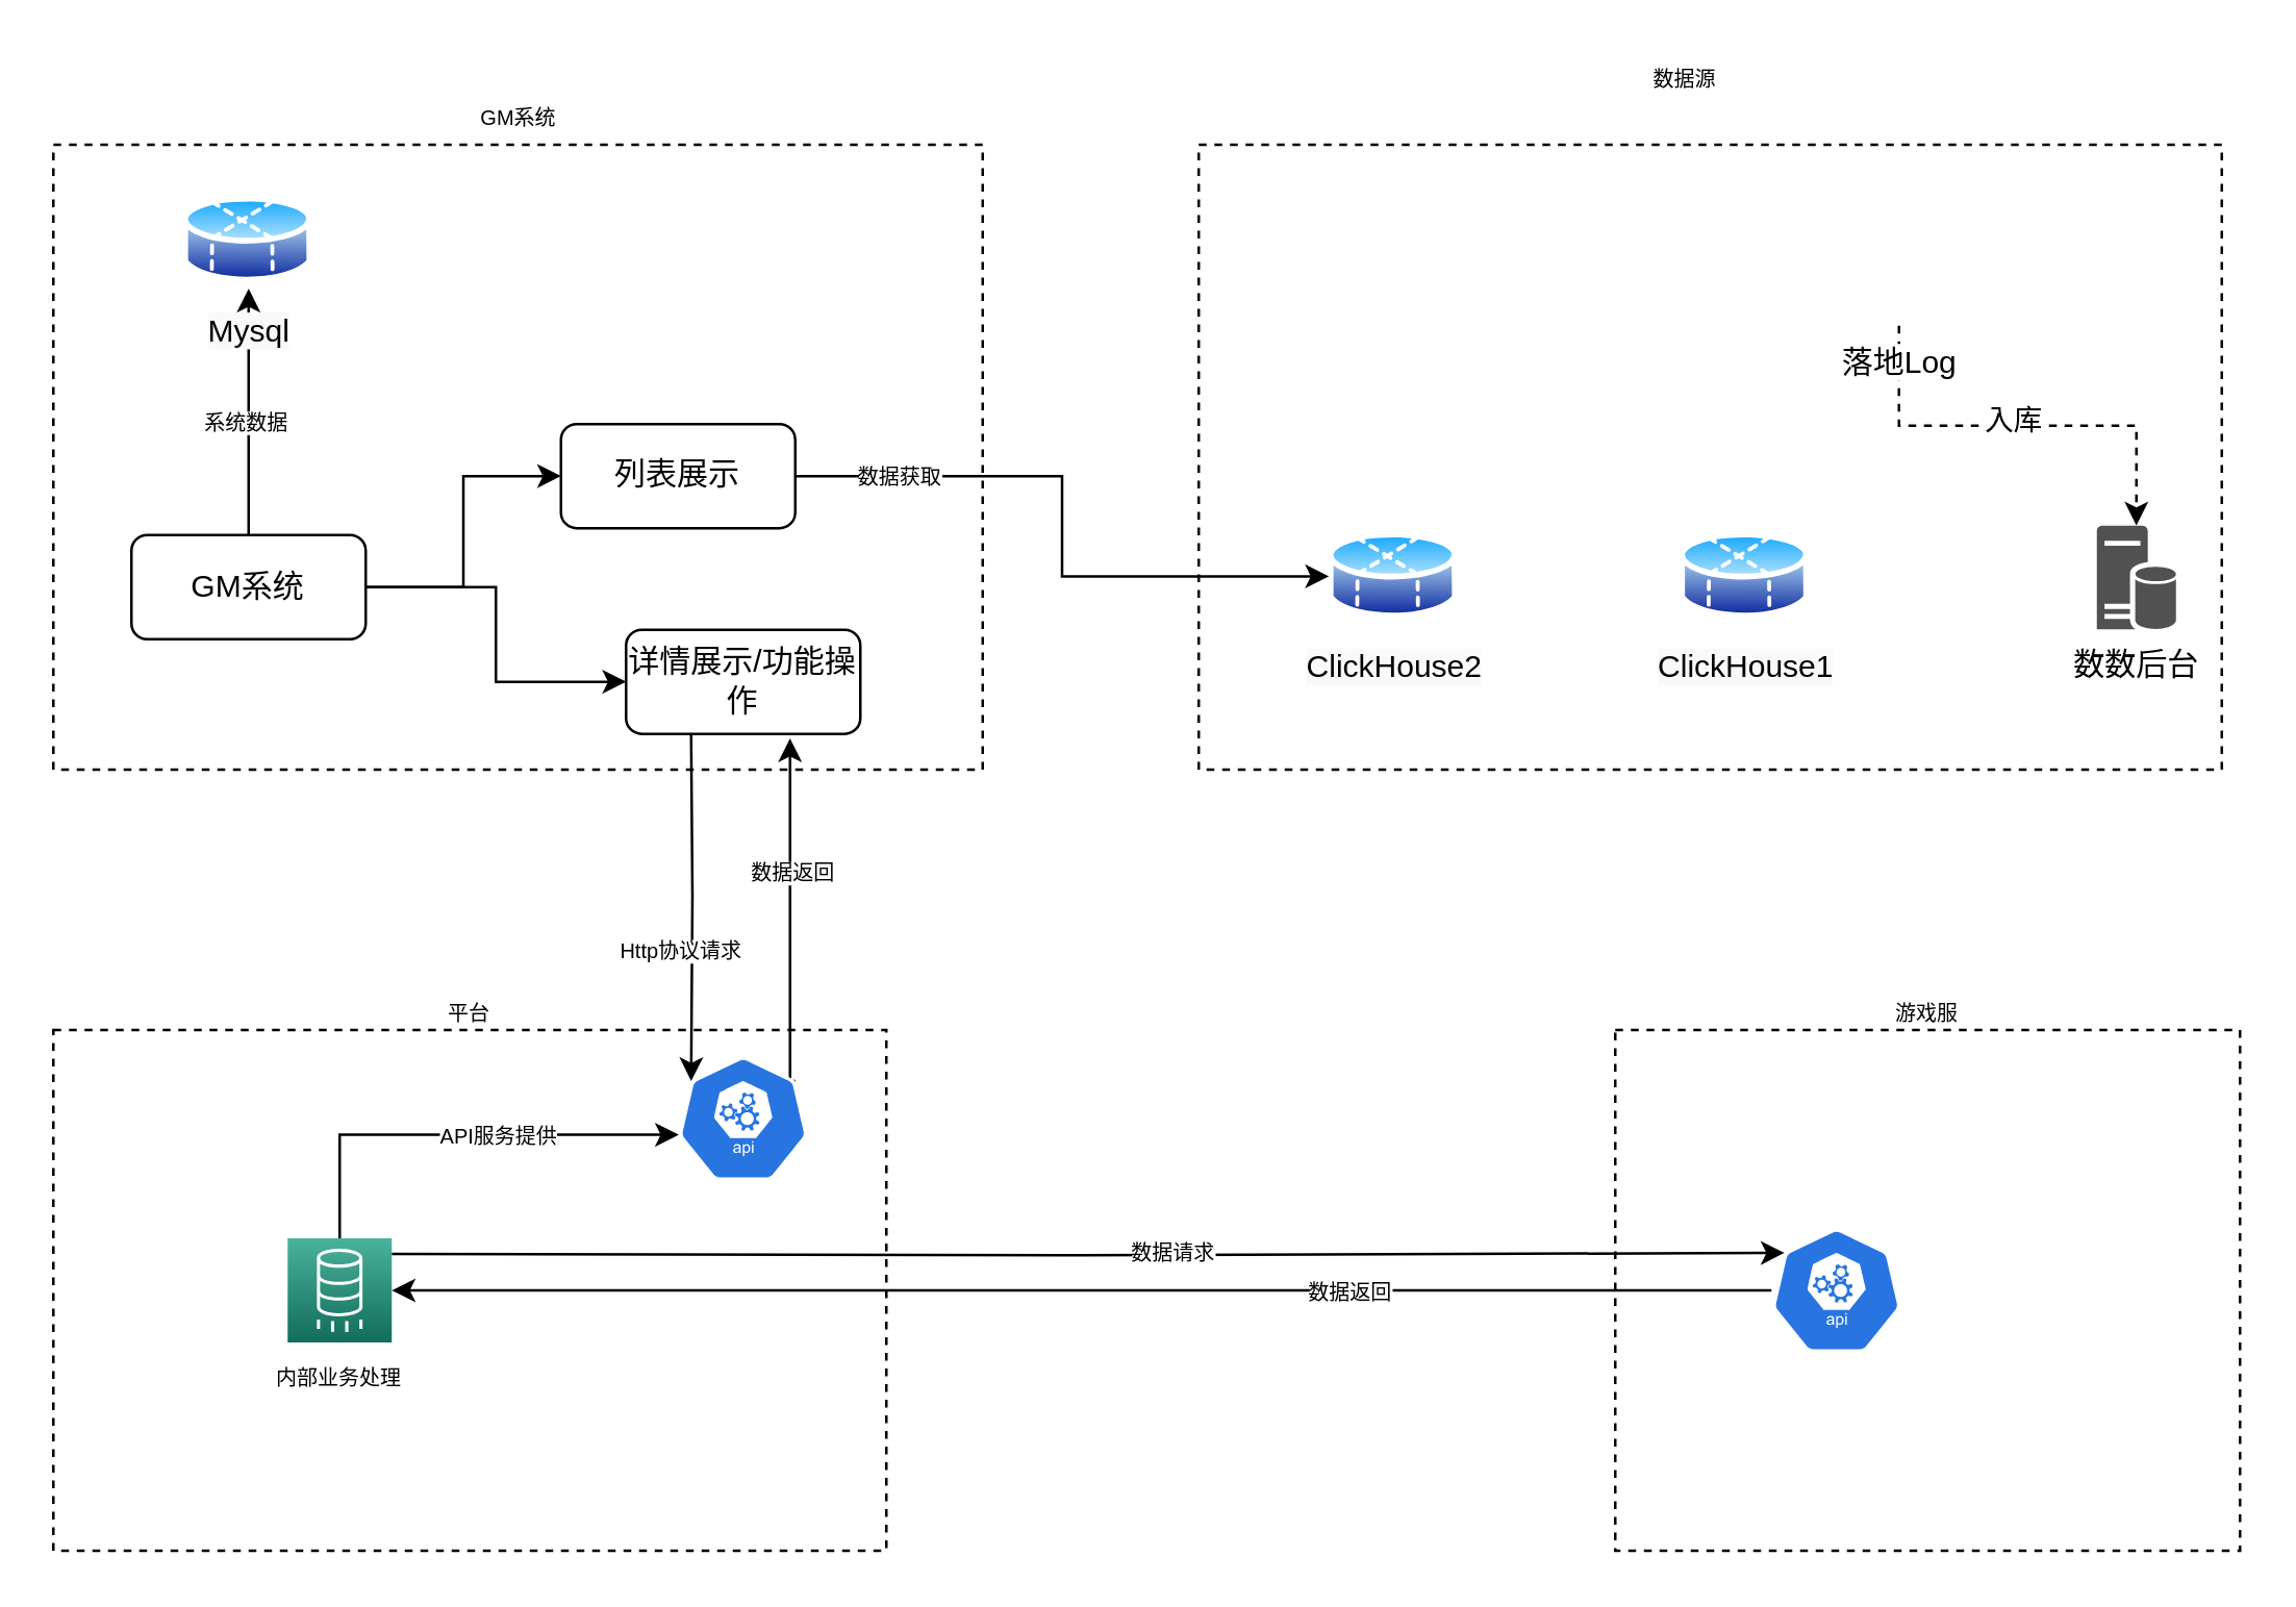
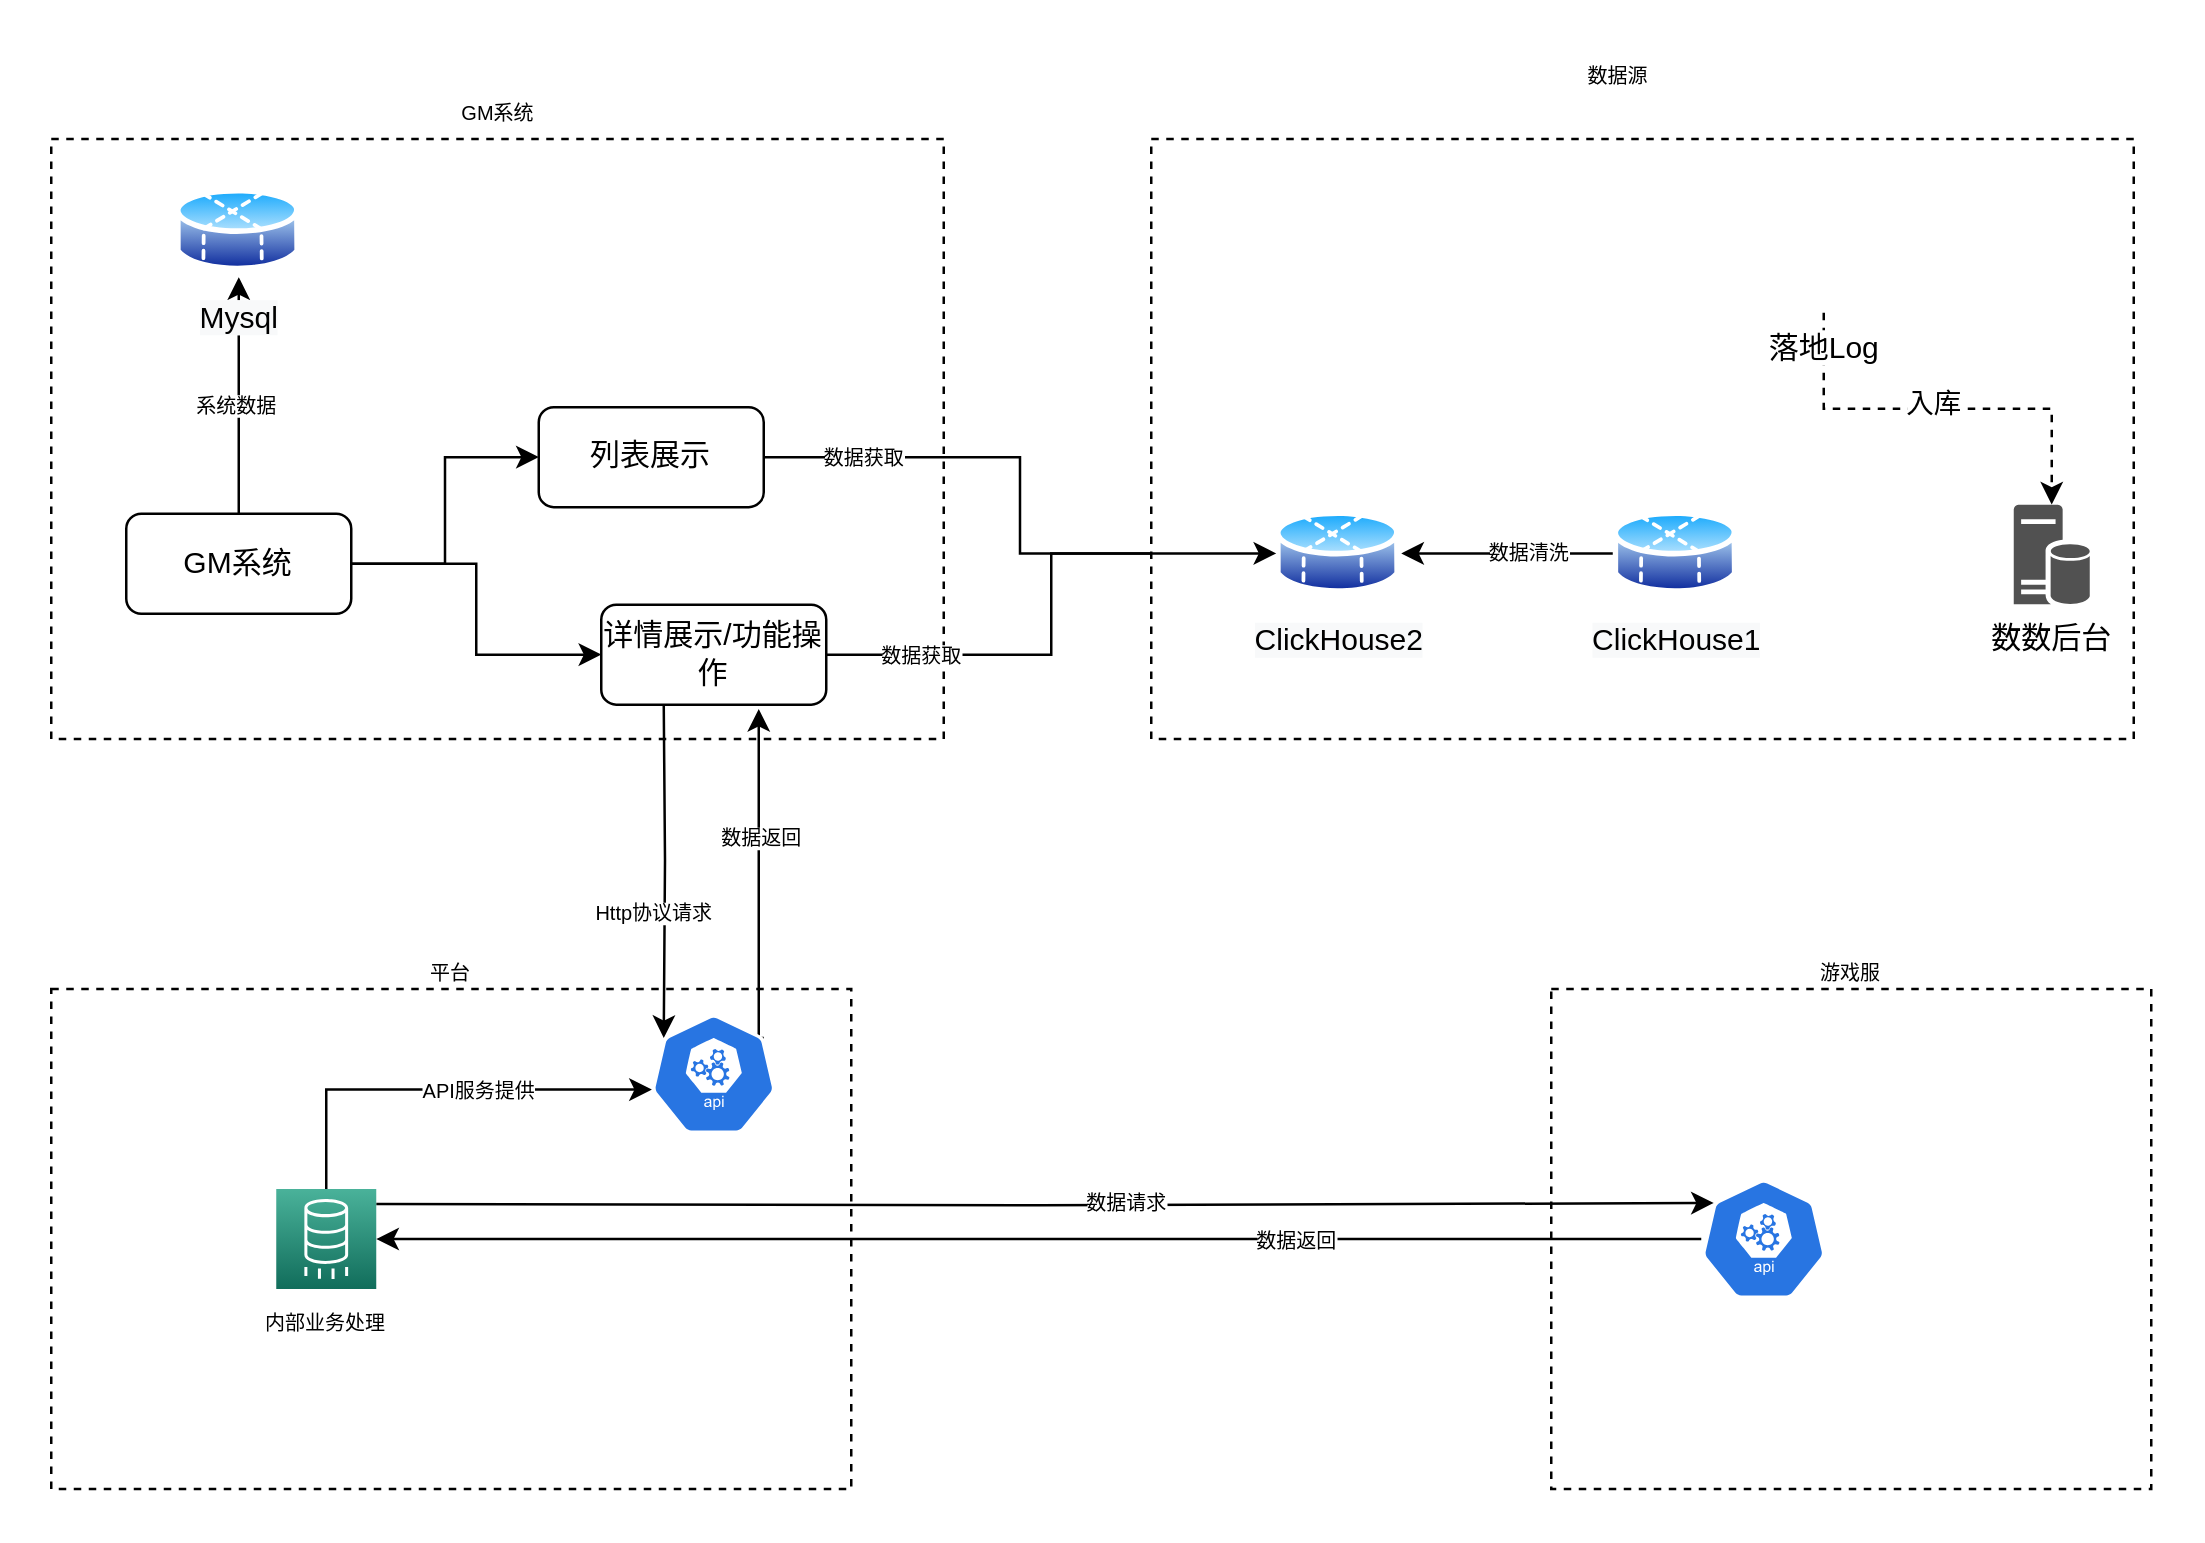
+ <mxCell id="41" style="edgeStyle=orthogonalEdgeStyle;rounded=0;orthogonalLoop=1;jettySize=auto;html=1;fontSize=8;" parent="1" source="43" target="21" edge="1"><mxGeometry relative="1" as="geometry" /></mxCell>
+ <mxCell id="42" value="数据清洗" style="edgeLabel;html=1;align=center;verticalAlign=middle;resizable=0;points=[];fontSize=8;" parent="41" vertex="1" connectable="0"><mxGeometry x="0.151" y="-2" relative="1" as="geometry"><mxPoint x="14" y="2" as="offset" /></mxGeometry></mxCell>
+ <mxCell id="10" style="edgeStyle=orthogonalEdgeStyle;rounded=0;orthogonalLoop=1;jettySize=auto;html=1;entryX=0;entryY=0.5;entryDx=0;entryDy=0;fontSize=8;" parent="1" source="14" target="21" edge="1"><mxGeometry relative="1" as="geometry" /></mxCell>
+ <mxCell id="11" value="数据获取" style="edgeLabel;html=1;align=center;verticalAlign=middle;resizable=0;points=[];fontSize=8;" parent="10" vertex="1" connectable="0"><mxGeometry x="-0.536" relative="1" as="geometry"><mxPoint x="-14" as="offset" /></mxGeometry></mxCell>
